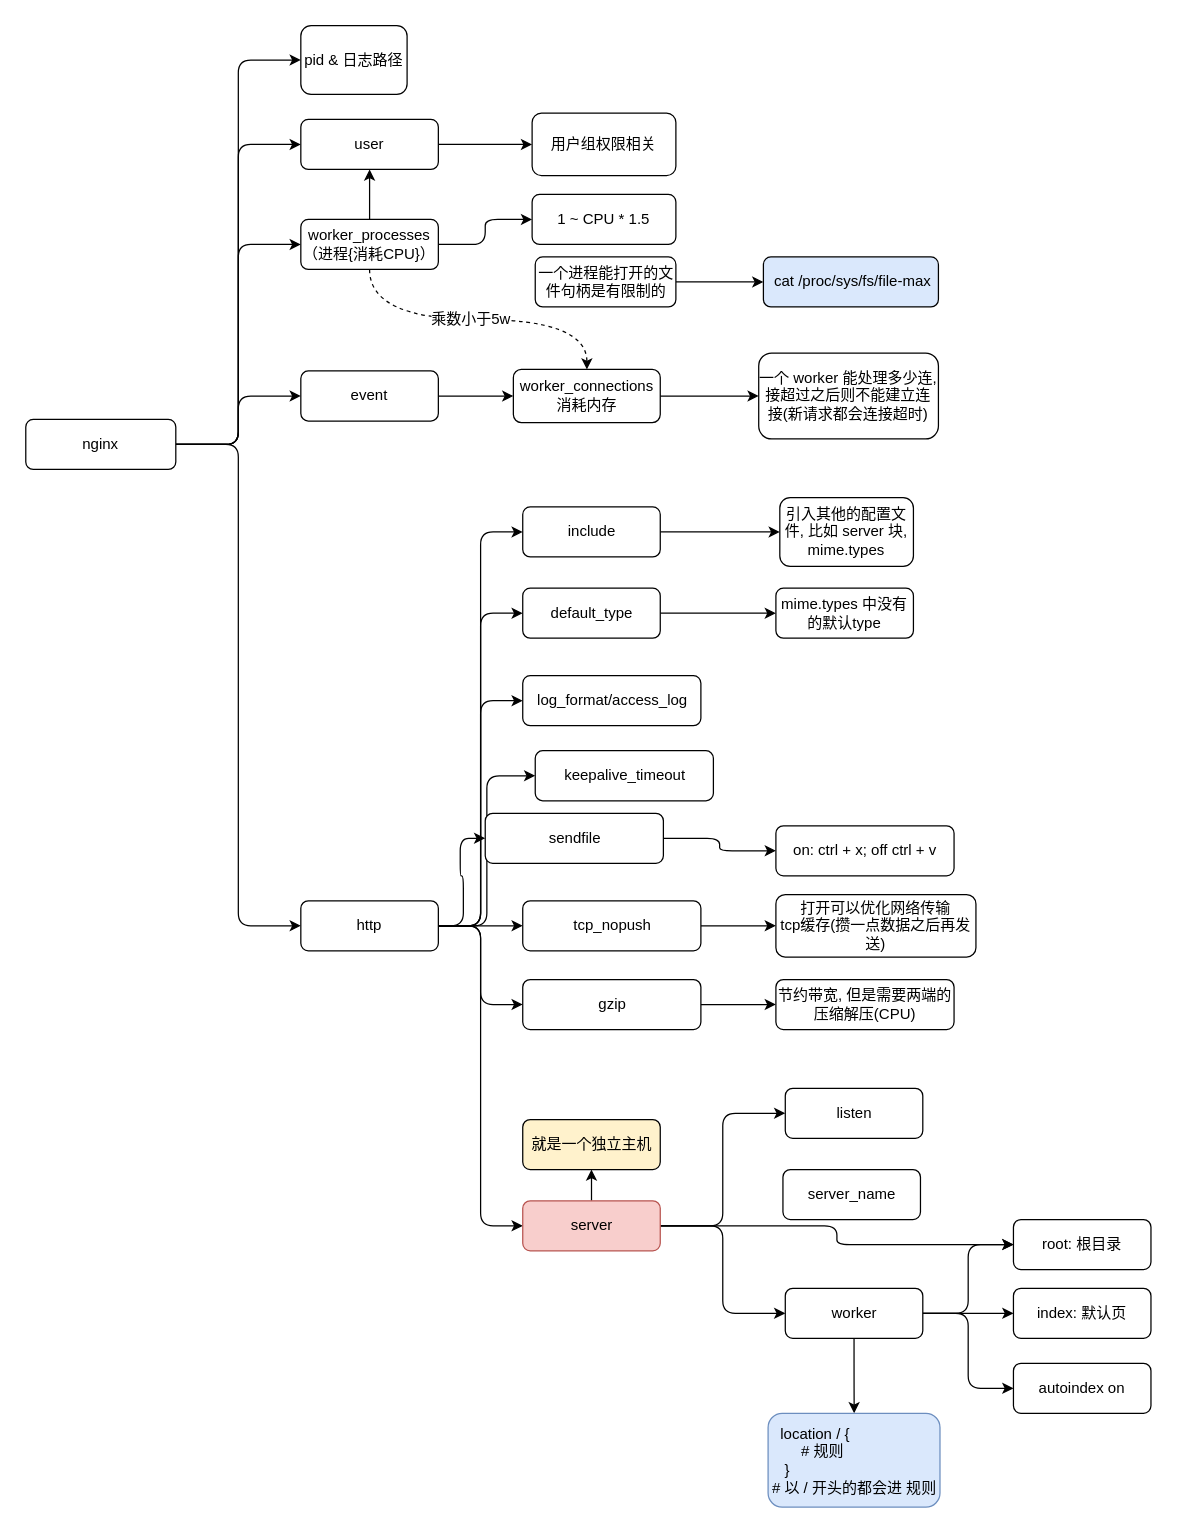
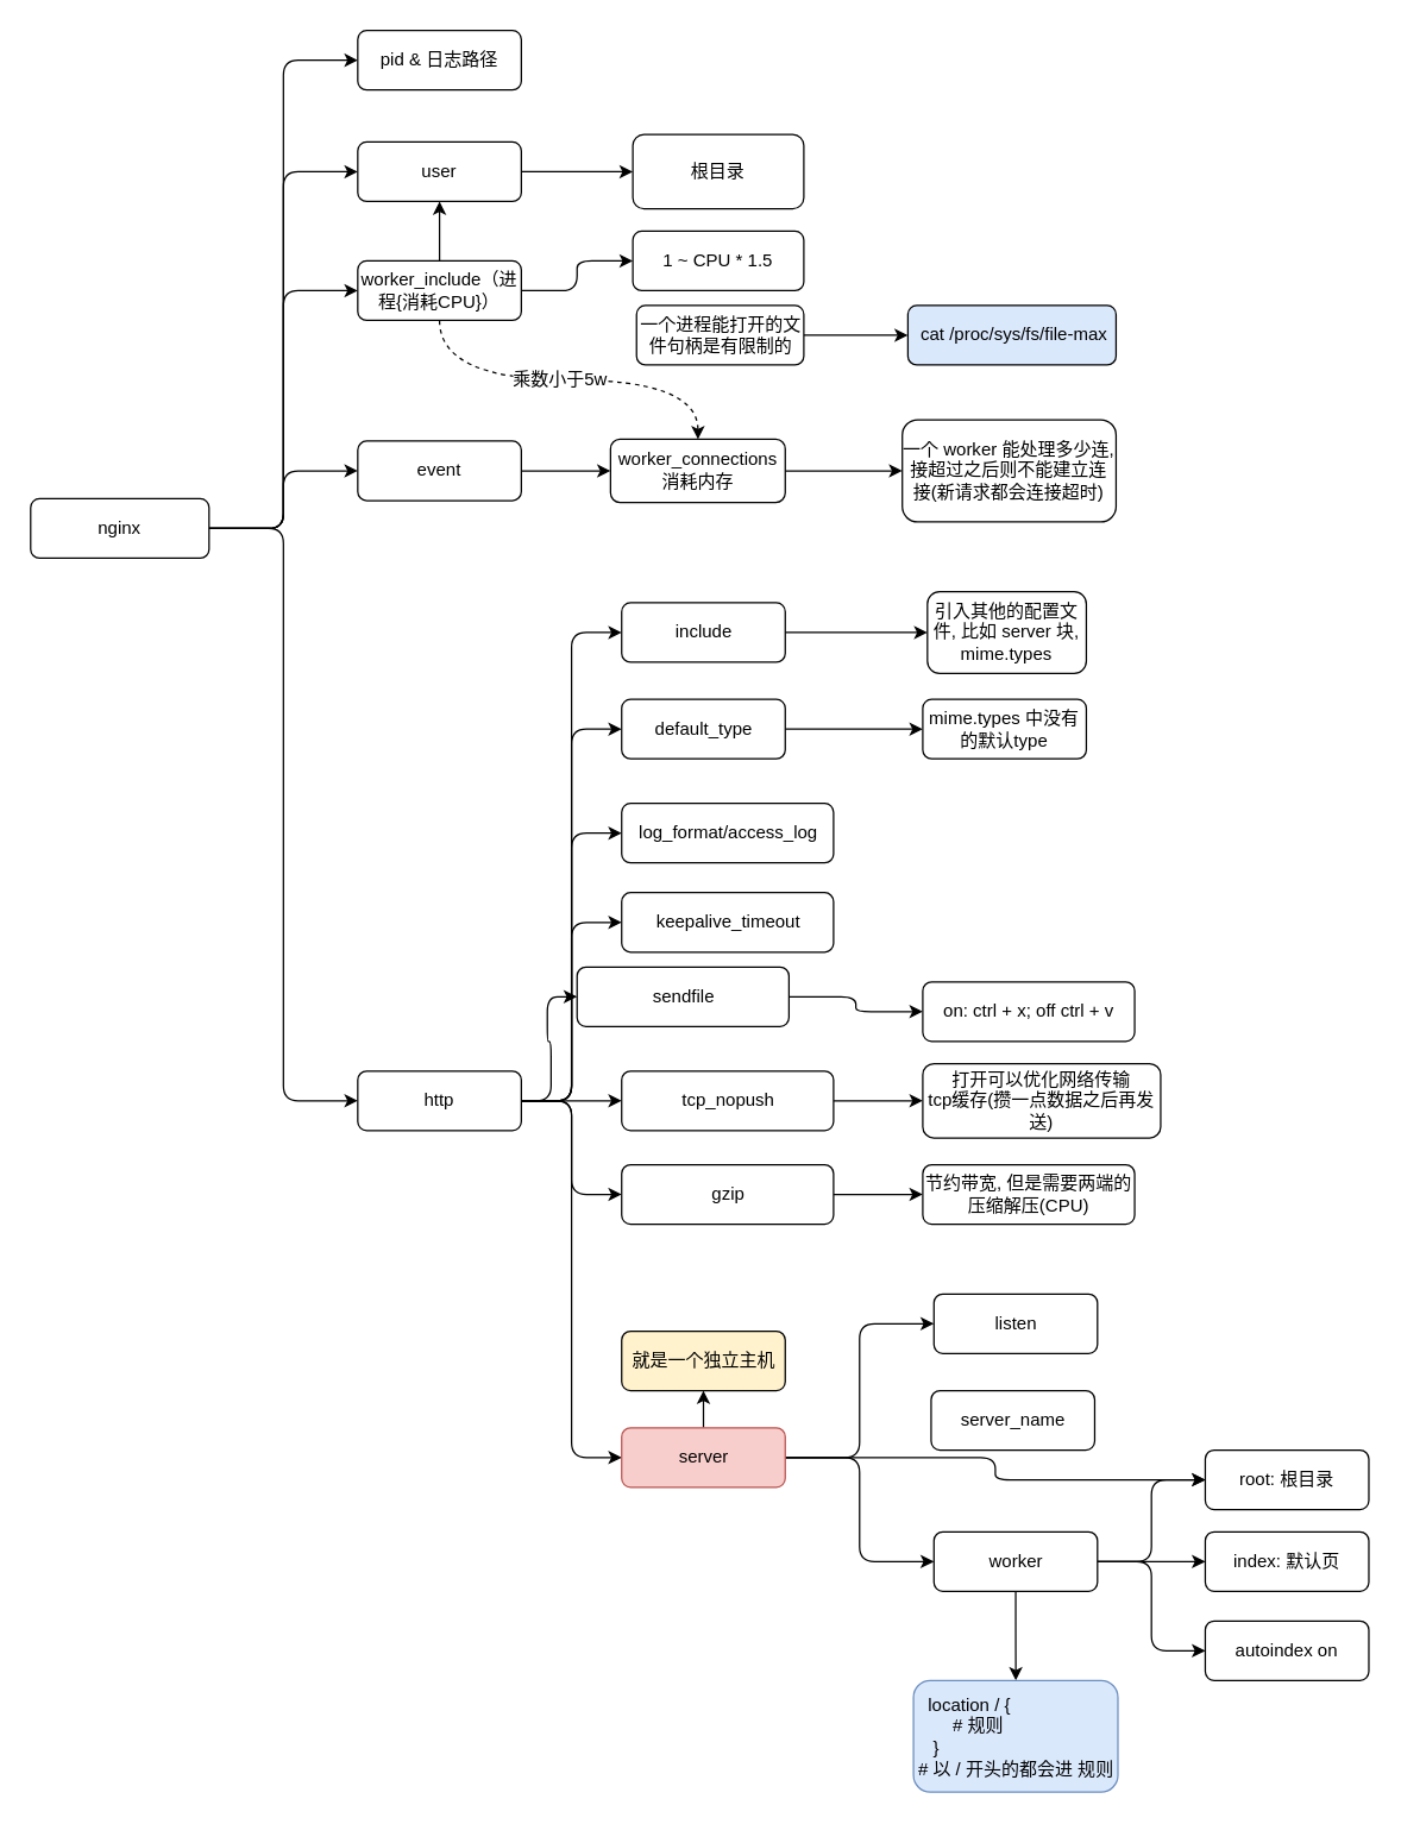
- <mxCell id="37" value="pid &amp;amp; 日志路径" style="rounded=1;whiteSpace=wrap;html=1;" vertex="1" parent="1"><mxGeometry x="240" y="20" width="85" height="55" as="geometry" /></mxCell>
+ <mxCell id="37" value="pid &amp;amp; 日志路径" style="rounded=1;whiteSpace=wrap;html=1;" vertex="1" parent="1"><mxGeometry x="240" y="20" width="110" height="40" as="geometry" /></mxCell>
- <mxCell id="21" value="&lt;span&gt;用户组权限相关&lt;/span&gt;" style="whiteSpace=wrap;html=1;rounded=1;" vertex="1" parent="1"><mxGeometry x="425" y="90" width="115" height="50" as="geometry" /></mxCell>
+ <mxCell id="21" value="&lt;span&gt;根目录&lt;/span&gt;" style="whiteSpace=wrap;html=1;rounded=1;" vertex="1" parent="1"><mxGeometry x="425" y="90" width="115" height="50" as="geometry" /></mxCell>
- <mxCell id="14" value="worker_processes（进程{&lt;span style=&quot;background-color: rgb(255 , 255 , 255)&quot;&gt;消耗CPU&lt;/span&gt;}）" style="rounded=1;whiteSpace=wrap;html=1;" parent="1" vertex="1"><mxGeometry x="240" y="175" width="110" height="40" as="geometry" /></mxCell>
+ <mxCell id="14" value="worker_include（进程{&lt;span style=&quot;background-color: rgb(255 , 255 , 255)&quot;&gt;消耗CPU&lt;/span&gt;}）" style="rounded=1;whiteSpace=wrap;html=1;" parent="1" vertex="1"><mxGeometry x="240" y="175" width="110" height="40" as="geometry" /></mxCell>
- <mxCell id="54" value="keepalive_timeout" style="rounded=1;whiteSpace=wrap;html=1;" vertex="1" parent="1"><mxGeometry x="427.5" y="600" width="142.5" height="40" as="geometry" /></mxCell>
+ <mxCell id="54" value="keepalive_timeout" style="rounded=1;whiteSpace=wrap;html=1;" vertex="1" parent="1"><mxGeometry x="417.5" y="600" width="142.5" height="40" as="geometry" /></mxCell>
